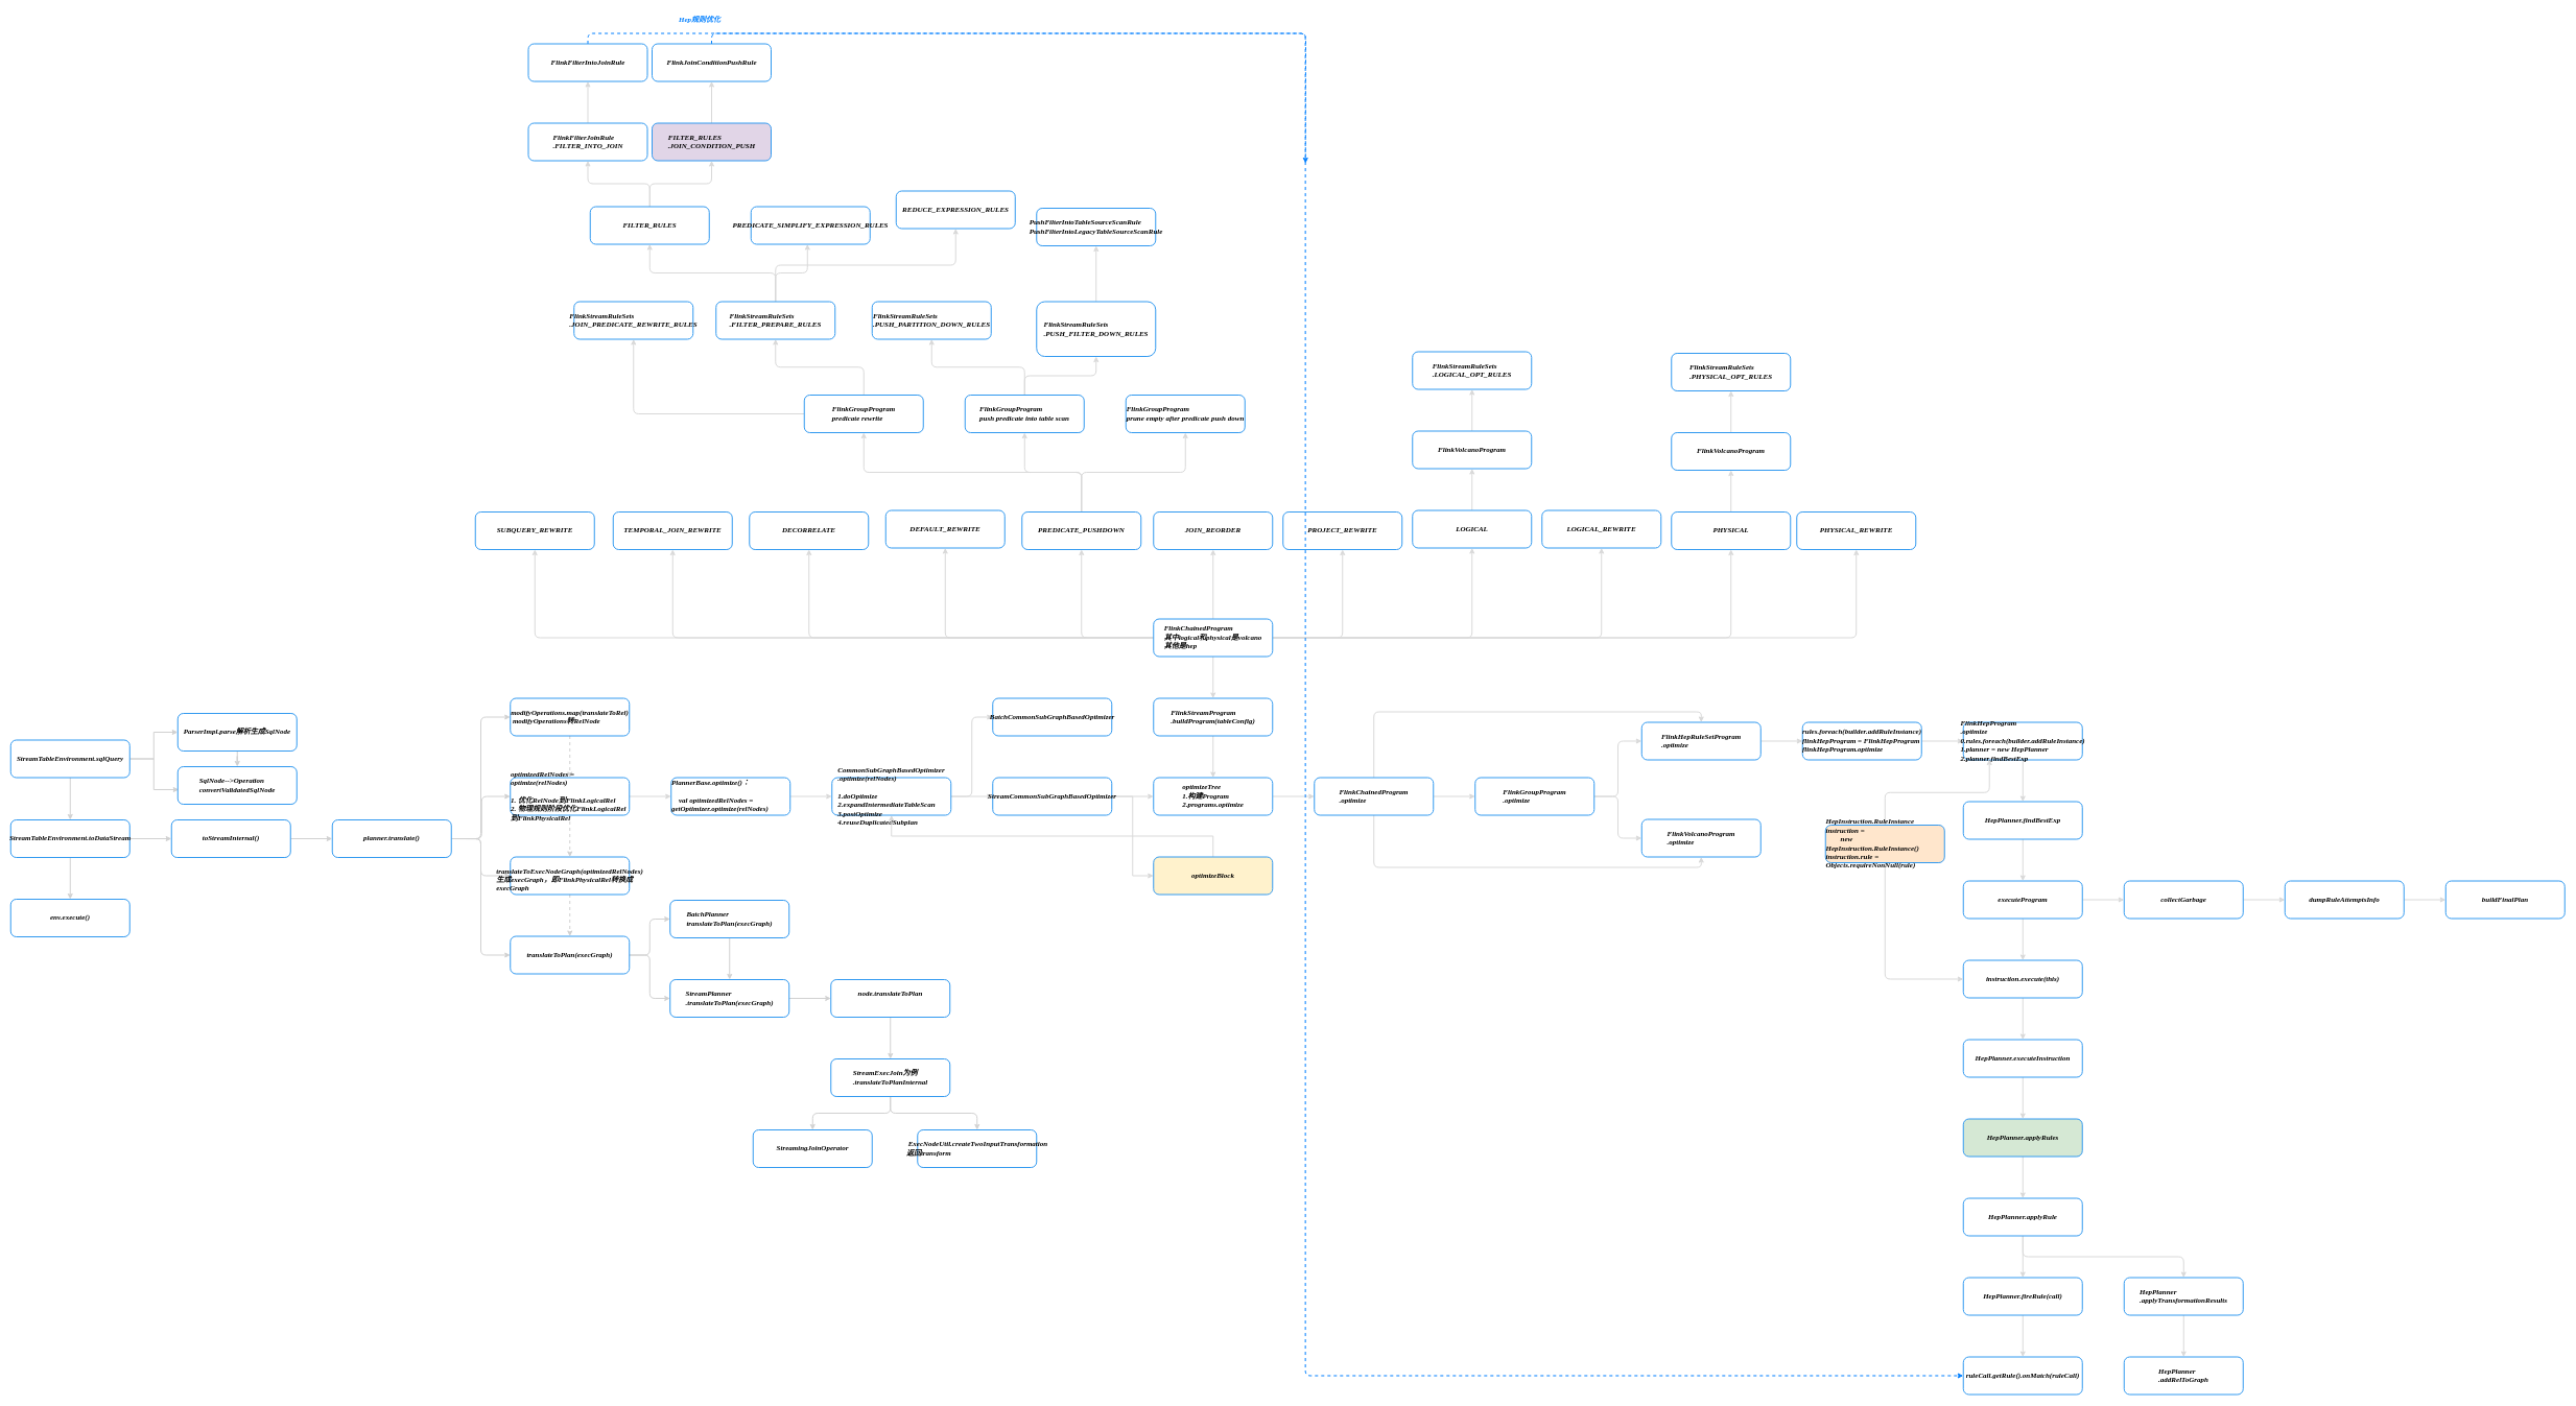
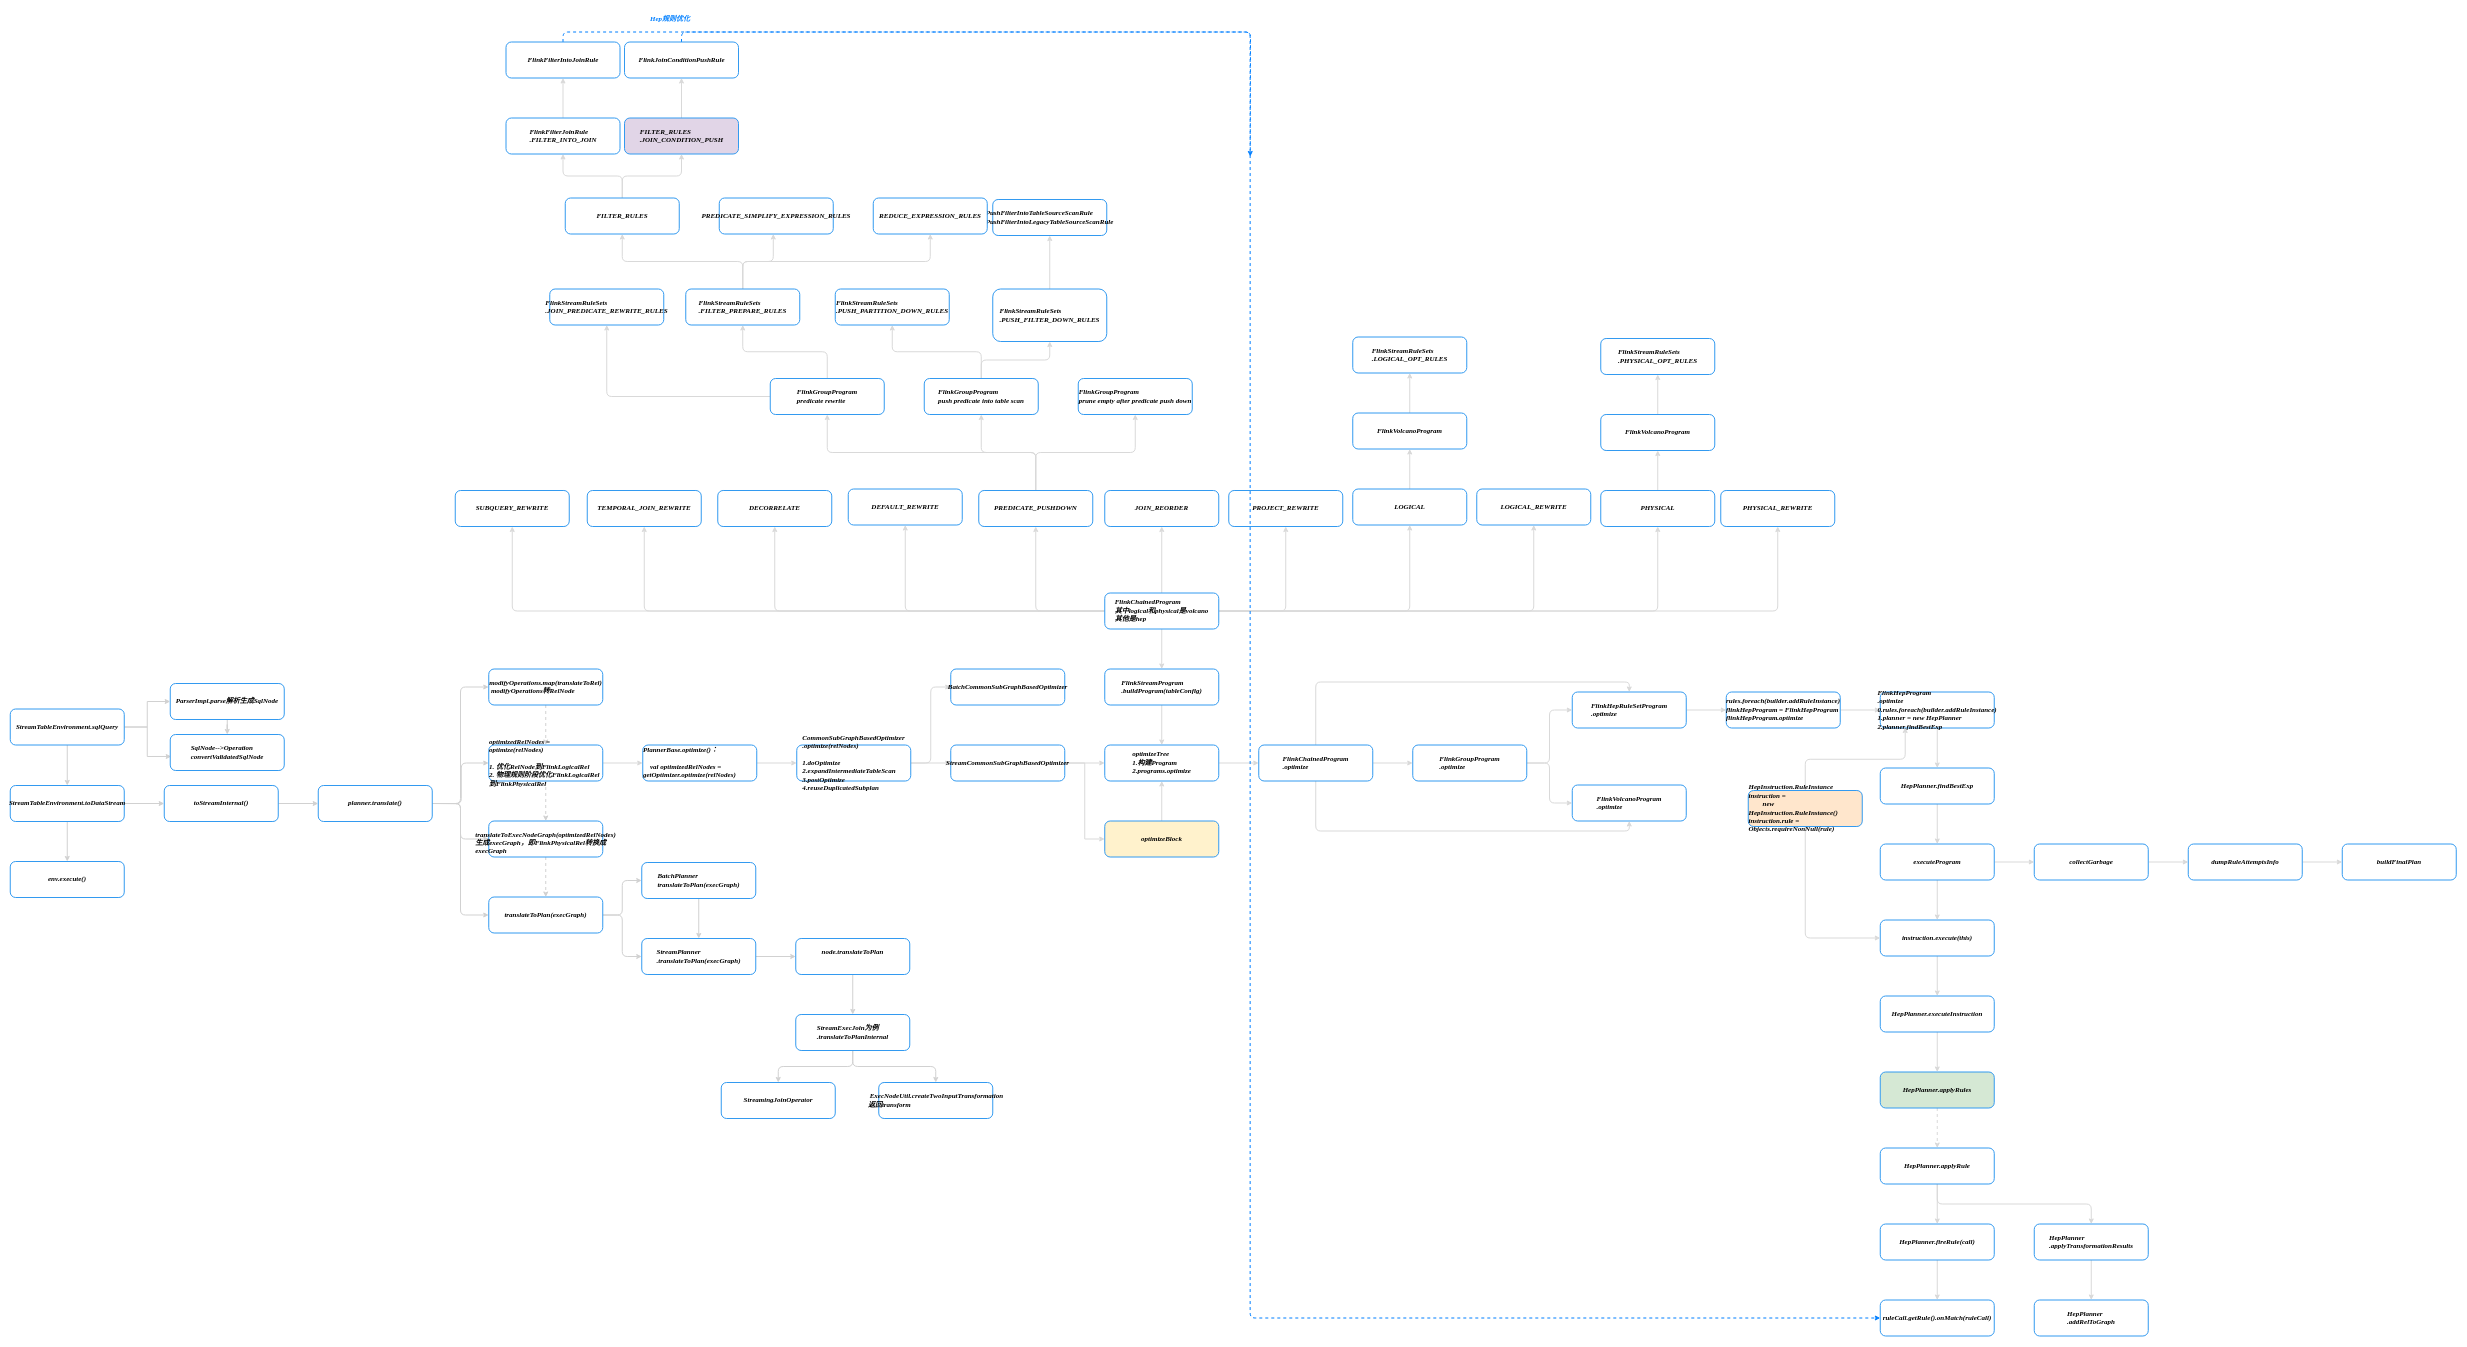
- <mxCell id="115" value="&lt;div style=&quot;text-align: left; font-size: 14px;&quot;&gt;REDUCE_EXPRESSION_RULES&lt;br style=&quot;font-size: 14px;&quot;&gt;&lt;/div&gt;" style="rounded=1;whiteSpace=wrap;html=1;fillColor=#FFFFFF;shadow=0;strokeWidth=2;strokeColor=#339AF0;fontSize=14;fontFamily=Comic Sans MS;fontStyle=3" parent="1" vertex="1"><mxGeometry x="1716" y="365" width="228" height="72" as="geometry" /></mxCell>
+ <mxCell id="115" value="&lt;div style=&quot;text-align: left; font-size: 14px;&quot;&gt;REDUCE_EXPRESSION_RULES&lt;br style=&quot;font-size: 14px;&quot;&gt;&lt;/div&gt;" style="rounded=1;whiteSpace=wrap;html=1;fillColor=#FFFFFF;shadow=0;strokeWidth=2;strokeColor=#339AF0;fontSize=14;fontFamily=Comic Sans MS;fontStyle=3" parent="1" vertex="1"><mxGeometry x="1746" y="395" width="228" height="72" as="geometry" /></mxCell>
- <mxCell id="52" style="edgeStyle=orthogonalEdgeStyle;rounded=0;orthogonalLoop=1;jettySize=auto;html=1;exitX=0.5;exitY=0;exitDx=0;exitDy=0;fontFamily=Comic Sans MS;fontSize=14;fontColor=#007FFF;strokeColor=#D9D9D9;strokeWidth=2;fontStyle=3;" parent="1" source="53" target="45" edge="1"><mxGeometry relative="1" as="geometry" /></mxCell>
+ <mxCell id="52" style="edgeStyle=orthogonalEdgeStyle;rounded=0;orthogonalLoop=1;jettySize=auto;html=1;exitX=0.5;exitY=0;exitDx=0;exitDy=0;entryX=0.5;entryY=1;entryDx=0;entryDy=0;fontFamily=Comic Sans MS;fontSize=14;fontColor=#007FFF;strokeColor=#D9D9D9;strokeWidth=2;fontStyle=3" parent="1" source="53" target="51" edge="1"><mxGeometry relative="1" as="geometry" /></mxCell>
- <mxCell id="151" value="" style="edgeStyle=orthogonalEdgeStyle;rounded=0;orthogonalLoop=1;jettySize=auto;html=1;fontFamily=Comic Sans MS;fontSize=14;fontColor=#007FFF;strokeColor=#D9D9D9;strokeWidth=2;fontStyle=3" parent="1" source="152" target="155" edge="1"><mxGeometry relative="1" as="geometry" /></mxCell>
+ <mxCell id="151" value="" style="edgeStyle=orthogonalEdgeStyle;rounded=0;orthogonalLoop=1;jettySize=auto;html=1;fontFamily=Comic Sans MS;fontSize=14;fontColor=#007FFF;strokeColor=#D9D9D9;strokeWidth=2;fontStyle=3;dashed=1;" parent="1" source="152" target="155" edge="1"><mxGeometry relative="1" as="geometry" /></mxCell>
